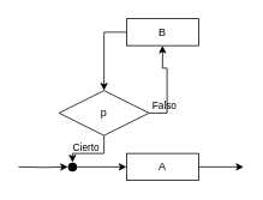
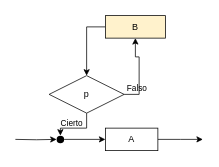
- <mxCell id="12" value="B" style="rounded=0;whiteSpace=wrap;html=1;" vertex="1" parent="1"><mxGeometry x="140" y="20" width="80" height="30" as="geometry" /></mxCell>
+ <mxCell id="12" value="B" style="rounded=0;whiteSpace=wrap;html=1;fillColor=#fff2cc;" vertex="1" parent="1"><mxGeometry x="140" y="20" width="80" height="30" as="geometry" /></mxCell>
- <mxCell id="7" value="A" style="rounded=0;whiteSpace=wrap;html=1;" vertex="1" parent="1"><mxGeometry x="140" y="170" width="80" height="30" as="geometry" /></mxCell>
+ <mxCell id="7" value="A" style="rounded=0;whiteSpace=wrap;html=1;" vertex="1" parent="1"><mxGeometry x="140" y="170" width="70" height="30" as="geometry" /></mxCell>
